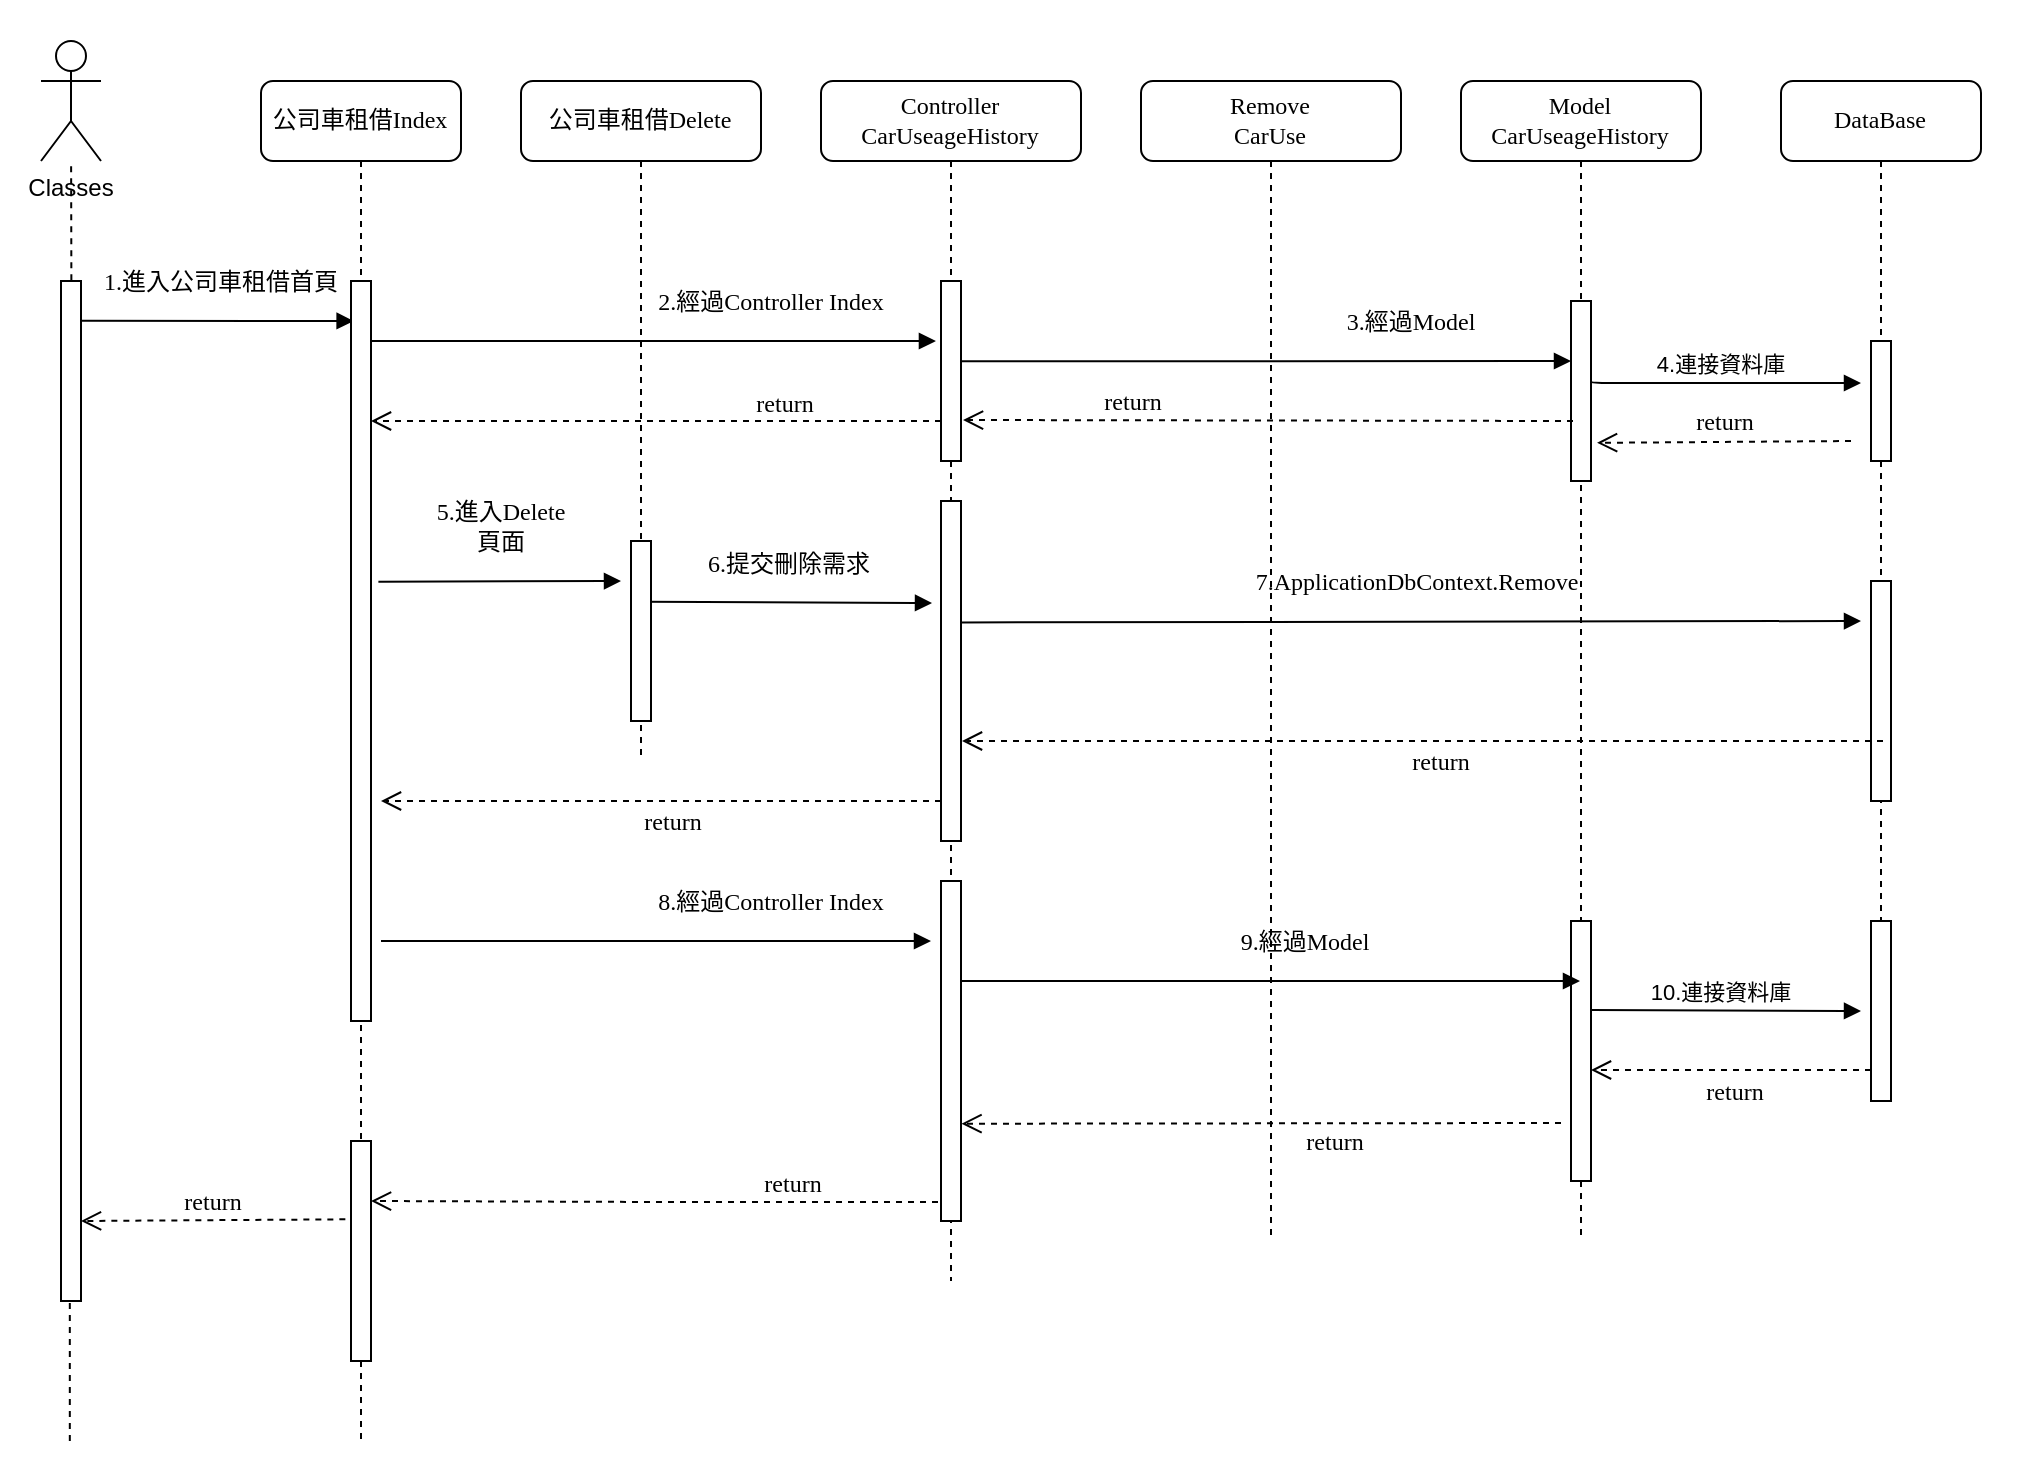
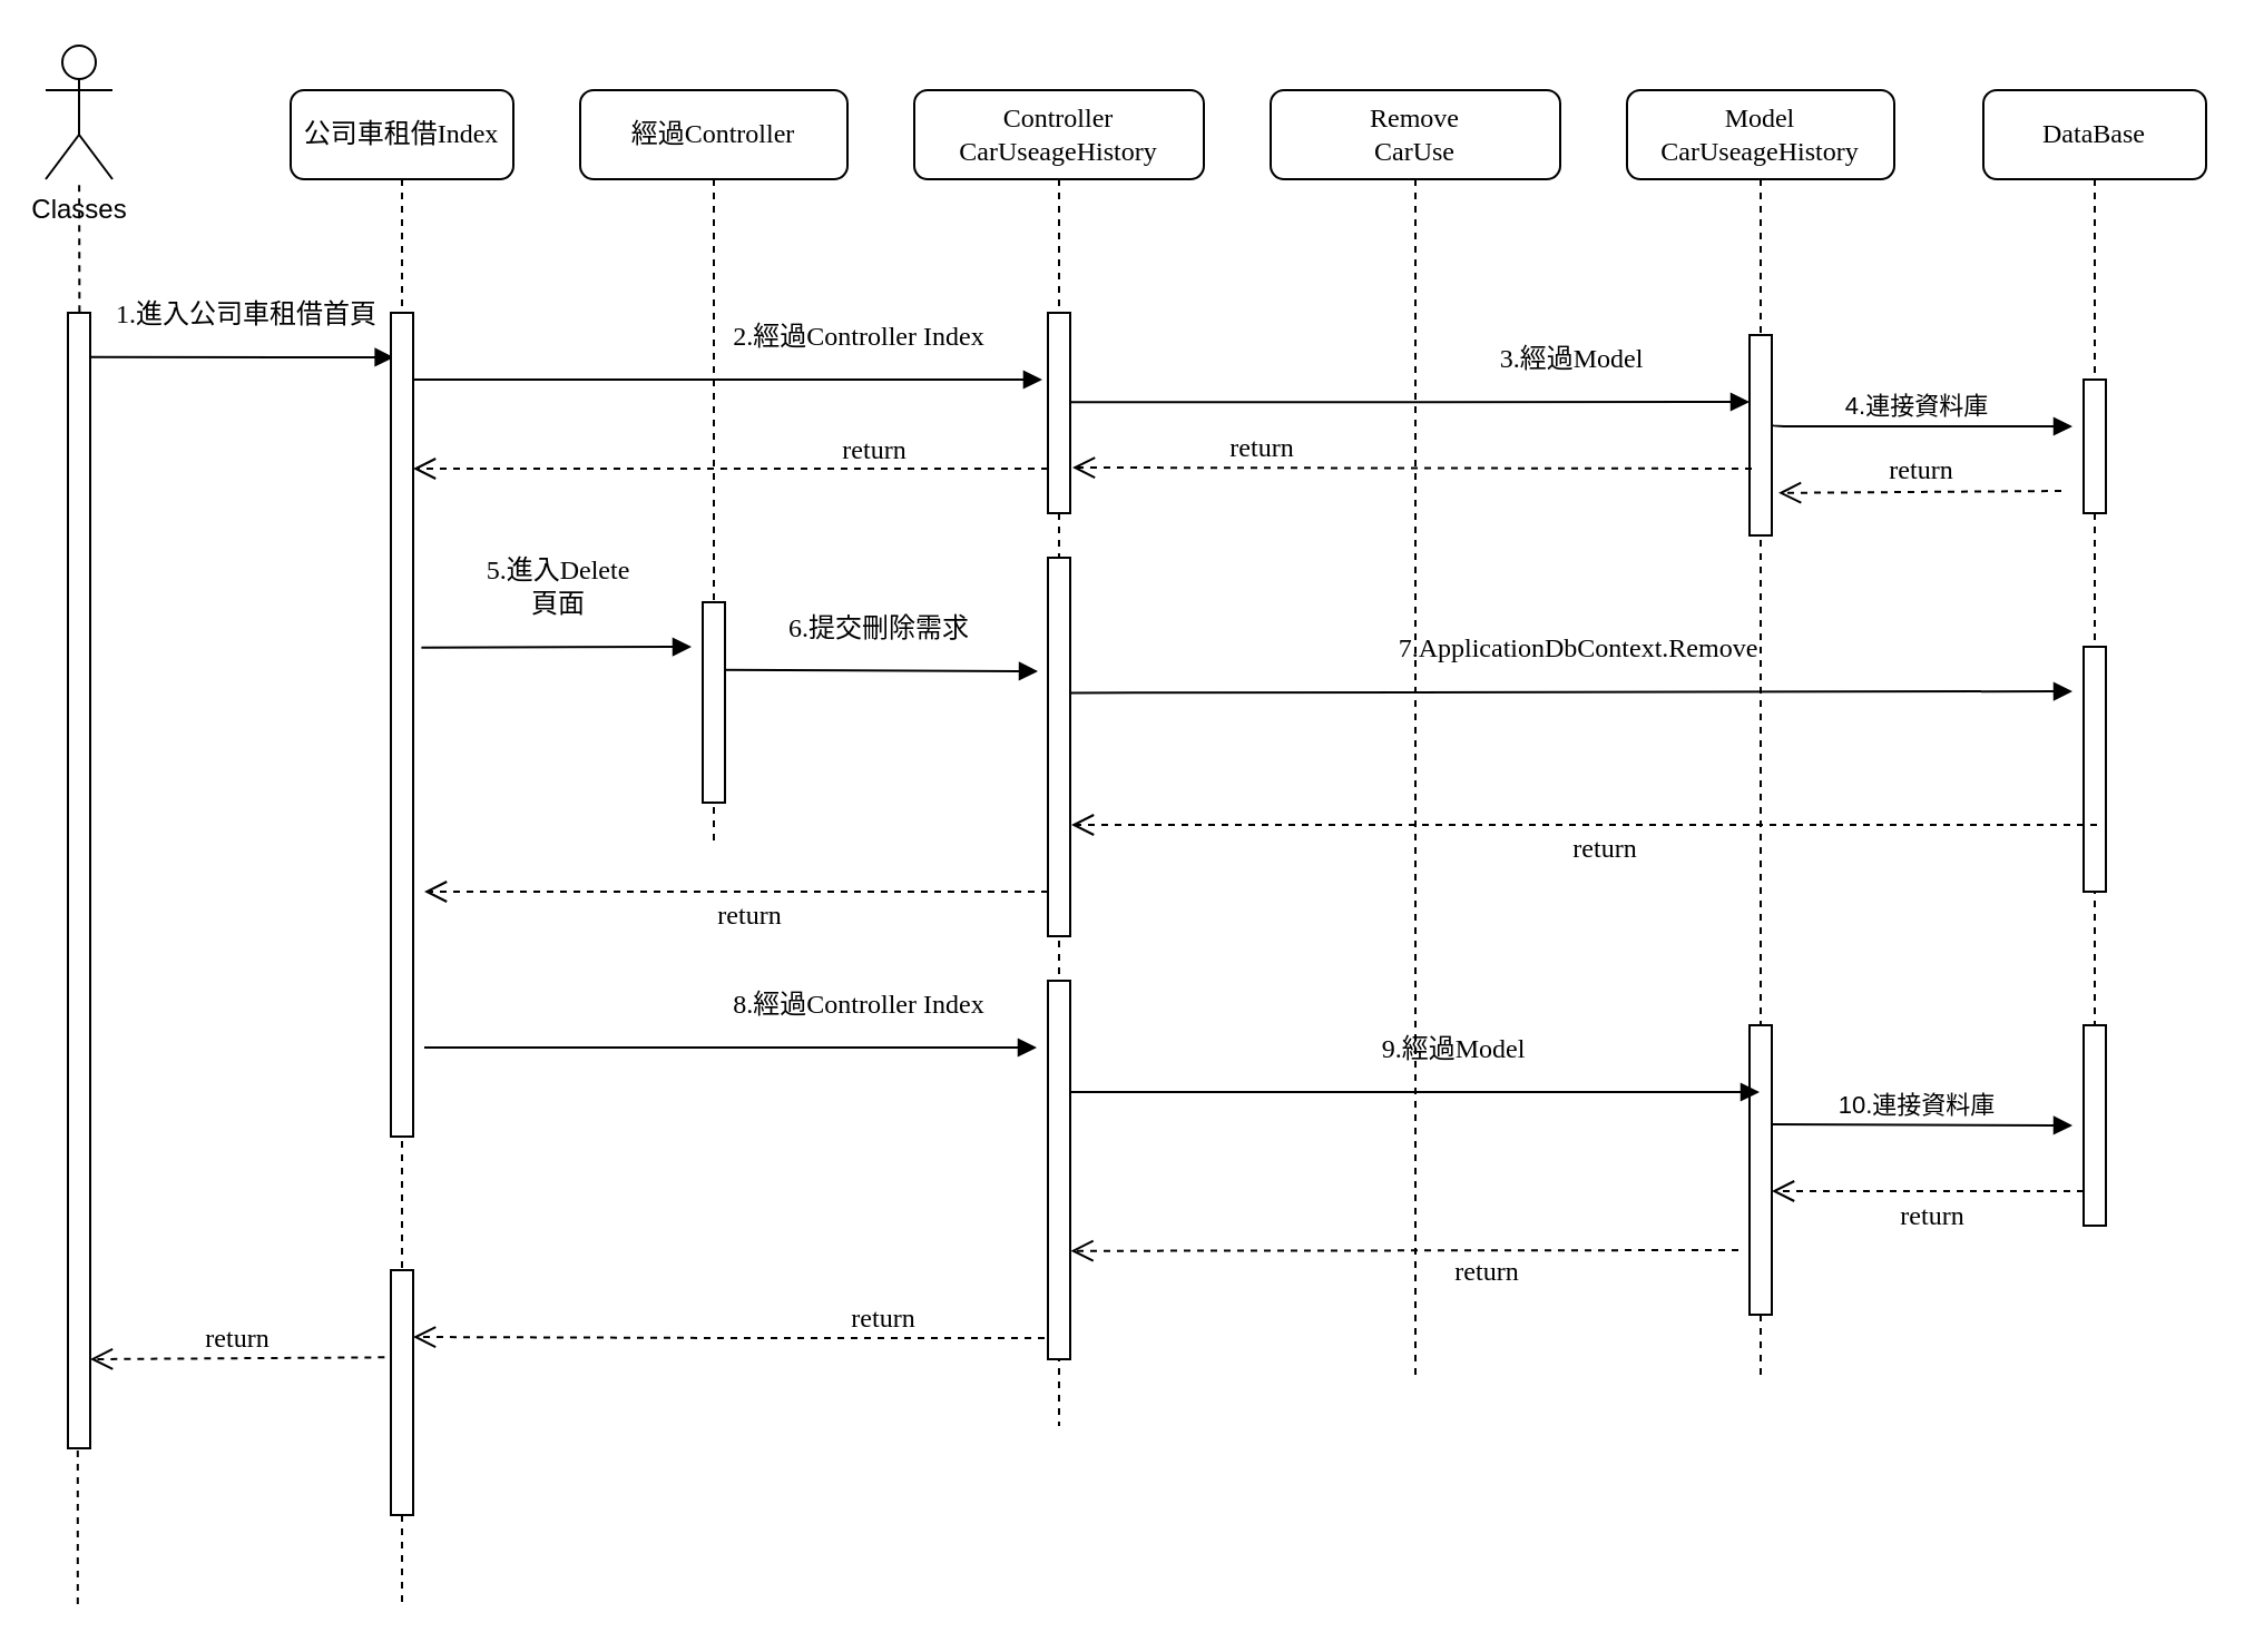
- <mxCell id="17" value="公司車租借Delete" style="shape=umlLifeline;perimeter=lifelinePerimeter;whiteSpace=wrap;html=1;container=1;collapsible=0;recursiveResize=0;outlineConnect=0;rounded=1;shadow=0;comic=0;labelBackgroundColor=none;strokeWidth=1;fontFamily=Verdana;fontSize=12;align=center;" vertex="1" parent="1"><mxGeometry x="260" y="40" width="120" height="340" as="geometry" /></mxCell>
+ <mxCell id="17" value="經過Controller" style="shape=umlLifeline;perimeter=lifelinePerimeter;whiteSpace=wrap;html=1;container=1;collapsible=0;recursiveResize=0;outlineConnect=0;rounded=1;shadow=0;comic=0;labelBackgroundColor=none;strokeWidth=1;fontFamily=Verdana;fontSize=12;align=center;" vertex="1" parent="1"><mxGeometry x="260" y="40" width="120" height="340" as="geometry" /></mxCell>
